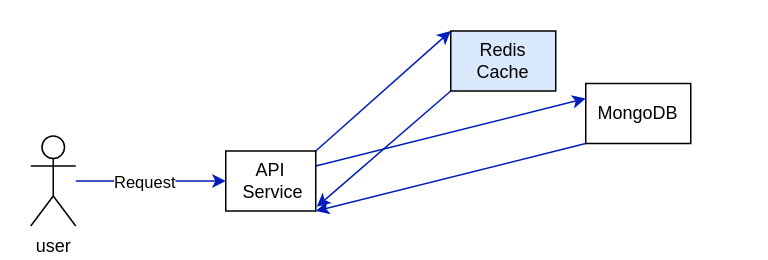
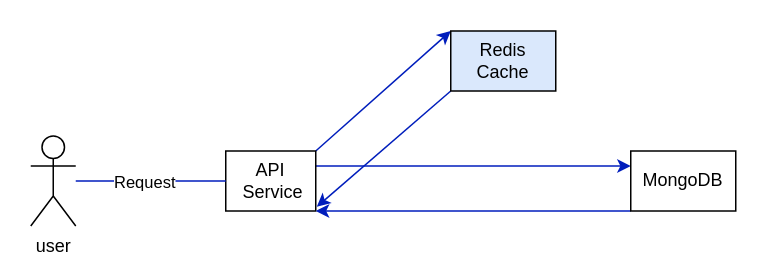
- <mxCell id="9" value="MongoDB" style="rounded=0;whiteSpace=wrap;html=1;" parent="1" vertex="1"><mxGeometry x="390" y="55" width="70" height="40" as="geometry" /></mxCell>
+ <mxCell id="9" value="MongoDB" style="rounded=0;whiteSpace=wrap;html=1;" parent="1" vertex="1"><mxGeometry x="420" y="100" width="70" height="40" as="geometry" /></mxCell>
- <mxCell id="10" value="" style="endArrow=classic;html=1;fillColor=#0050ef;strokeColor=#001DBC;" parent="1" source="2" target="5" edge="1"><mxGeometry width="50" height="50" relative="1" as="geometry"><mxPoint x="-110" y="130" as="sourcePoint" /><mxPoint x="-2.8" y="118.8" as="targetPoint" /></mxGeometry></mxCell>
+ <mxCell id="10" value="" style="endArrow=none;html=1;fillColor=#0050ef;strokeColor=#001DBC;" parent="1" source="2" target="5" edge="1"><mxGeometry width="50" height="50" relative="1" as="geometry"><mxPoint x="-110" y="130" as="sourcePoint" /><mxPoint x="-2.8" y="118.8" as="targetPoint" /></mxGeometry></mxCell>
